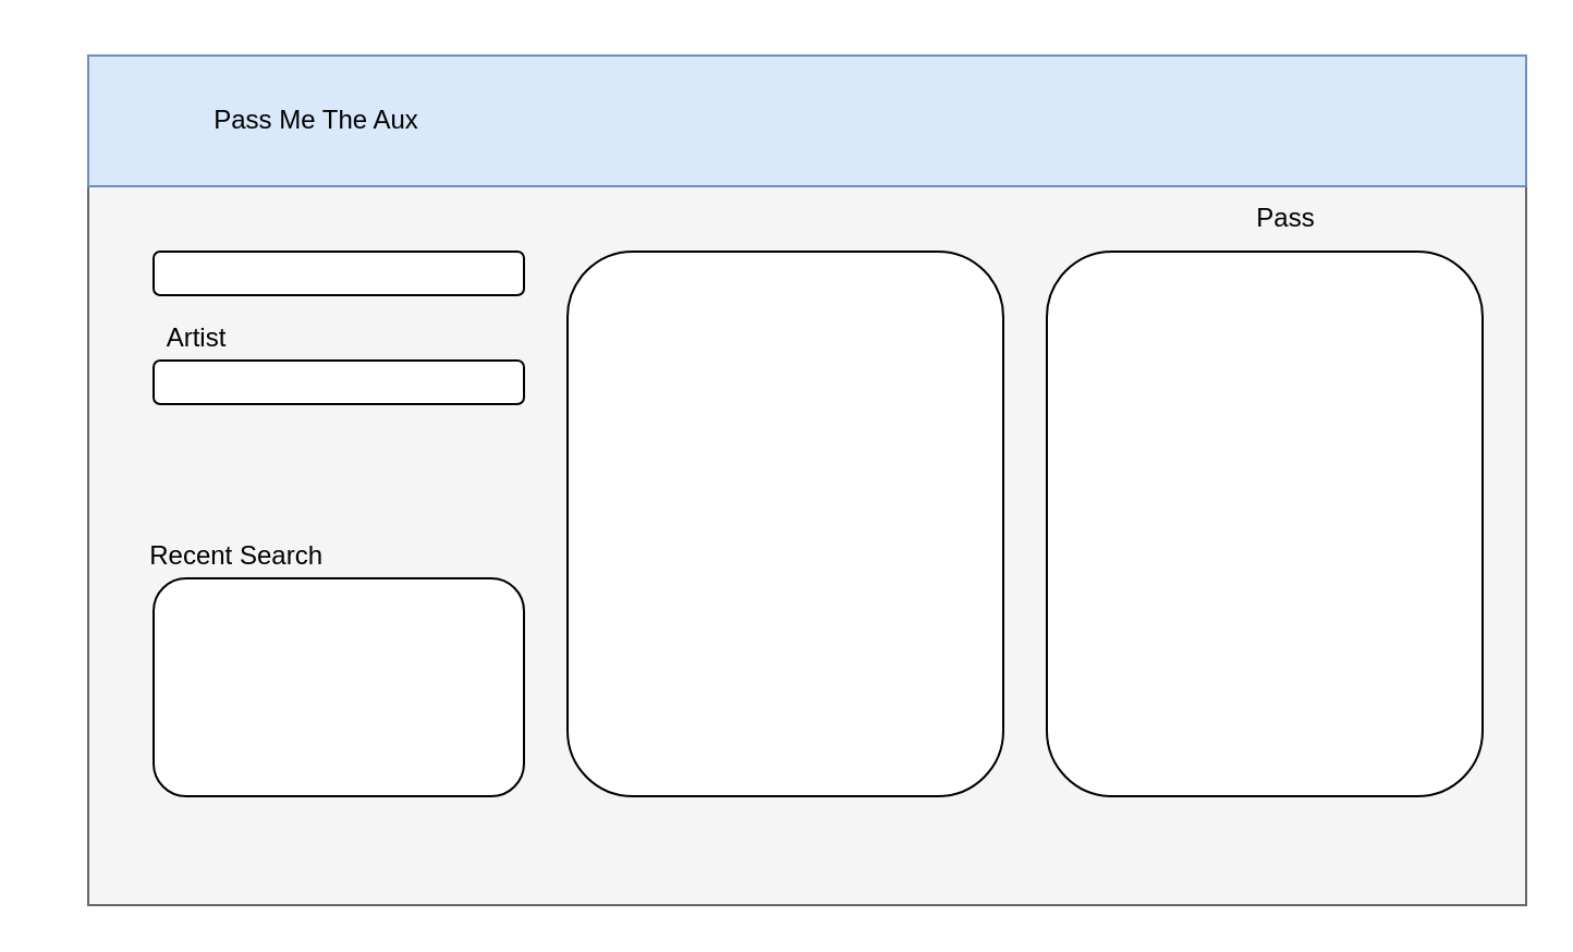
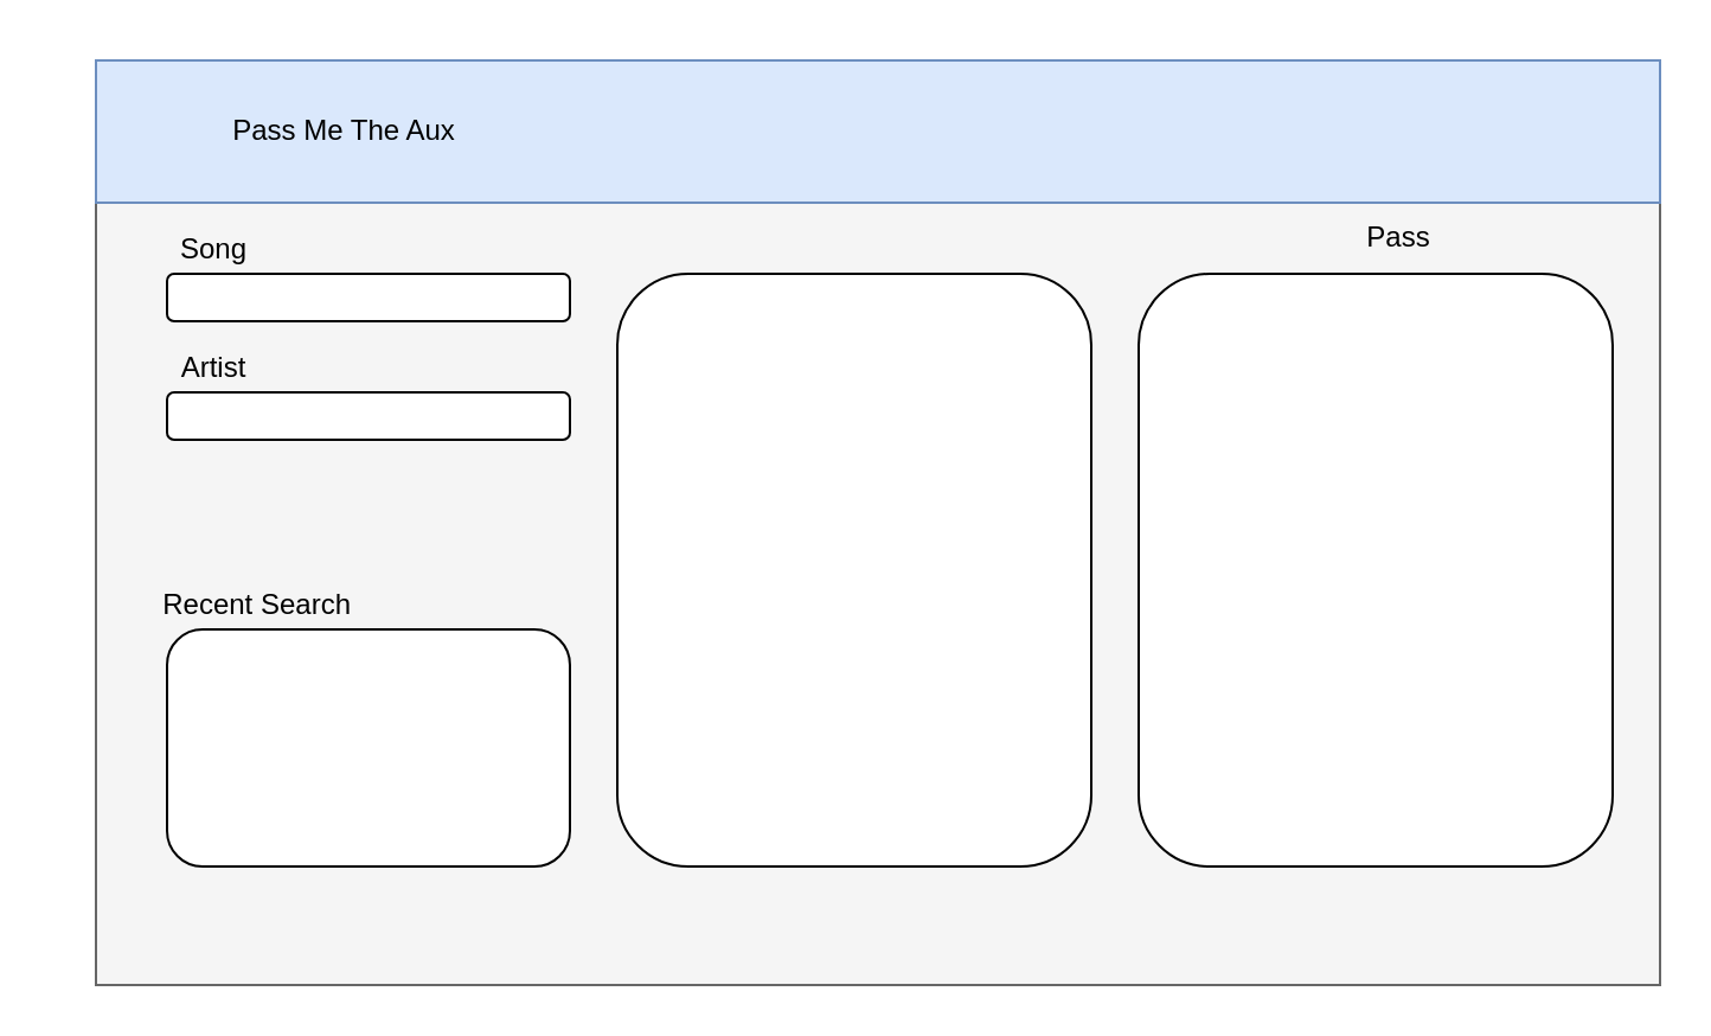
+ <mxCell id="6" value="Song" style="text;html=1;strokeColor=none;fillColor=none;align=center;verticalAlign=middle;whiteSpace=wrap;rounded=0;" parent="1" vertex="1"><mxGeometry x="70" y="95" width="40" height="20" as="geometry" /></mxCell>
